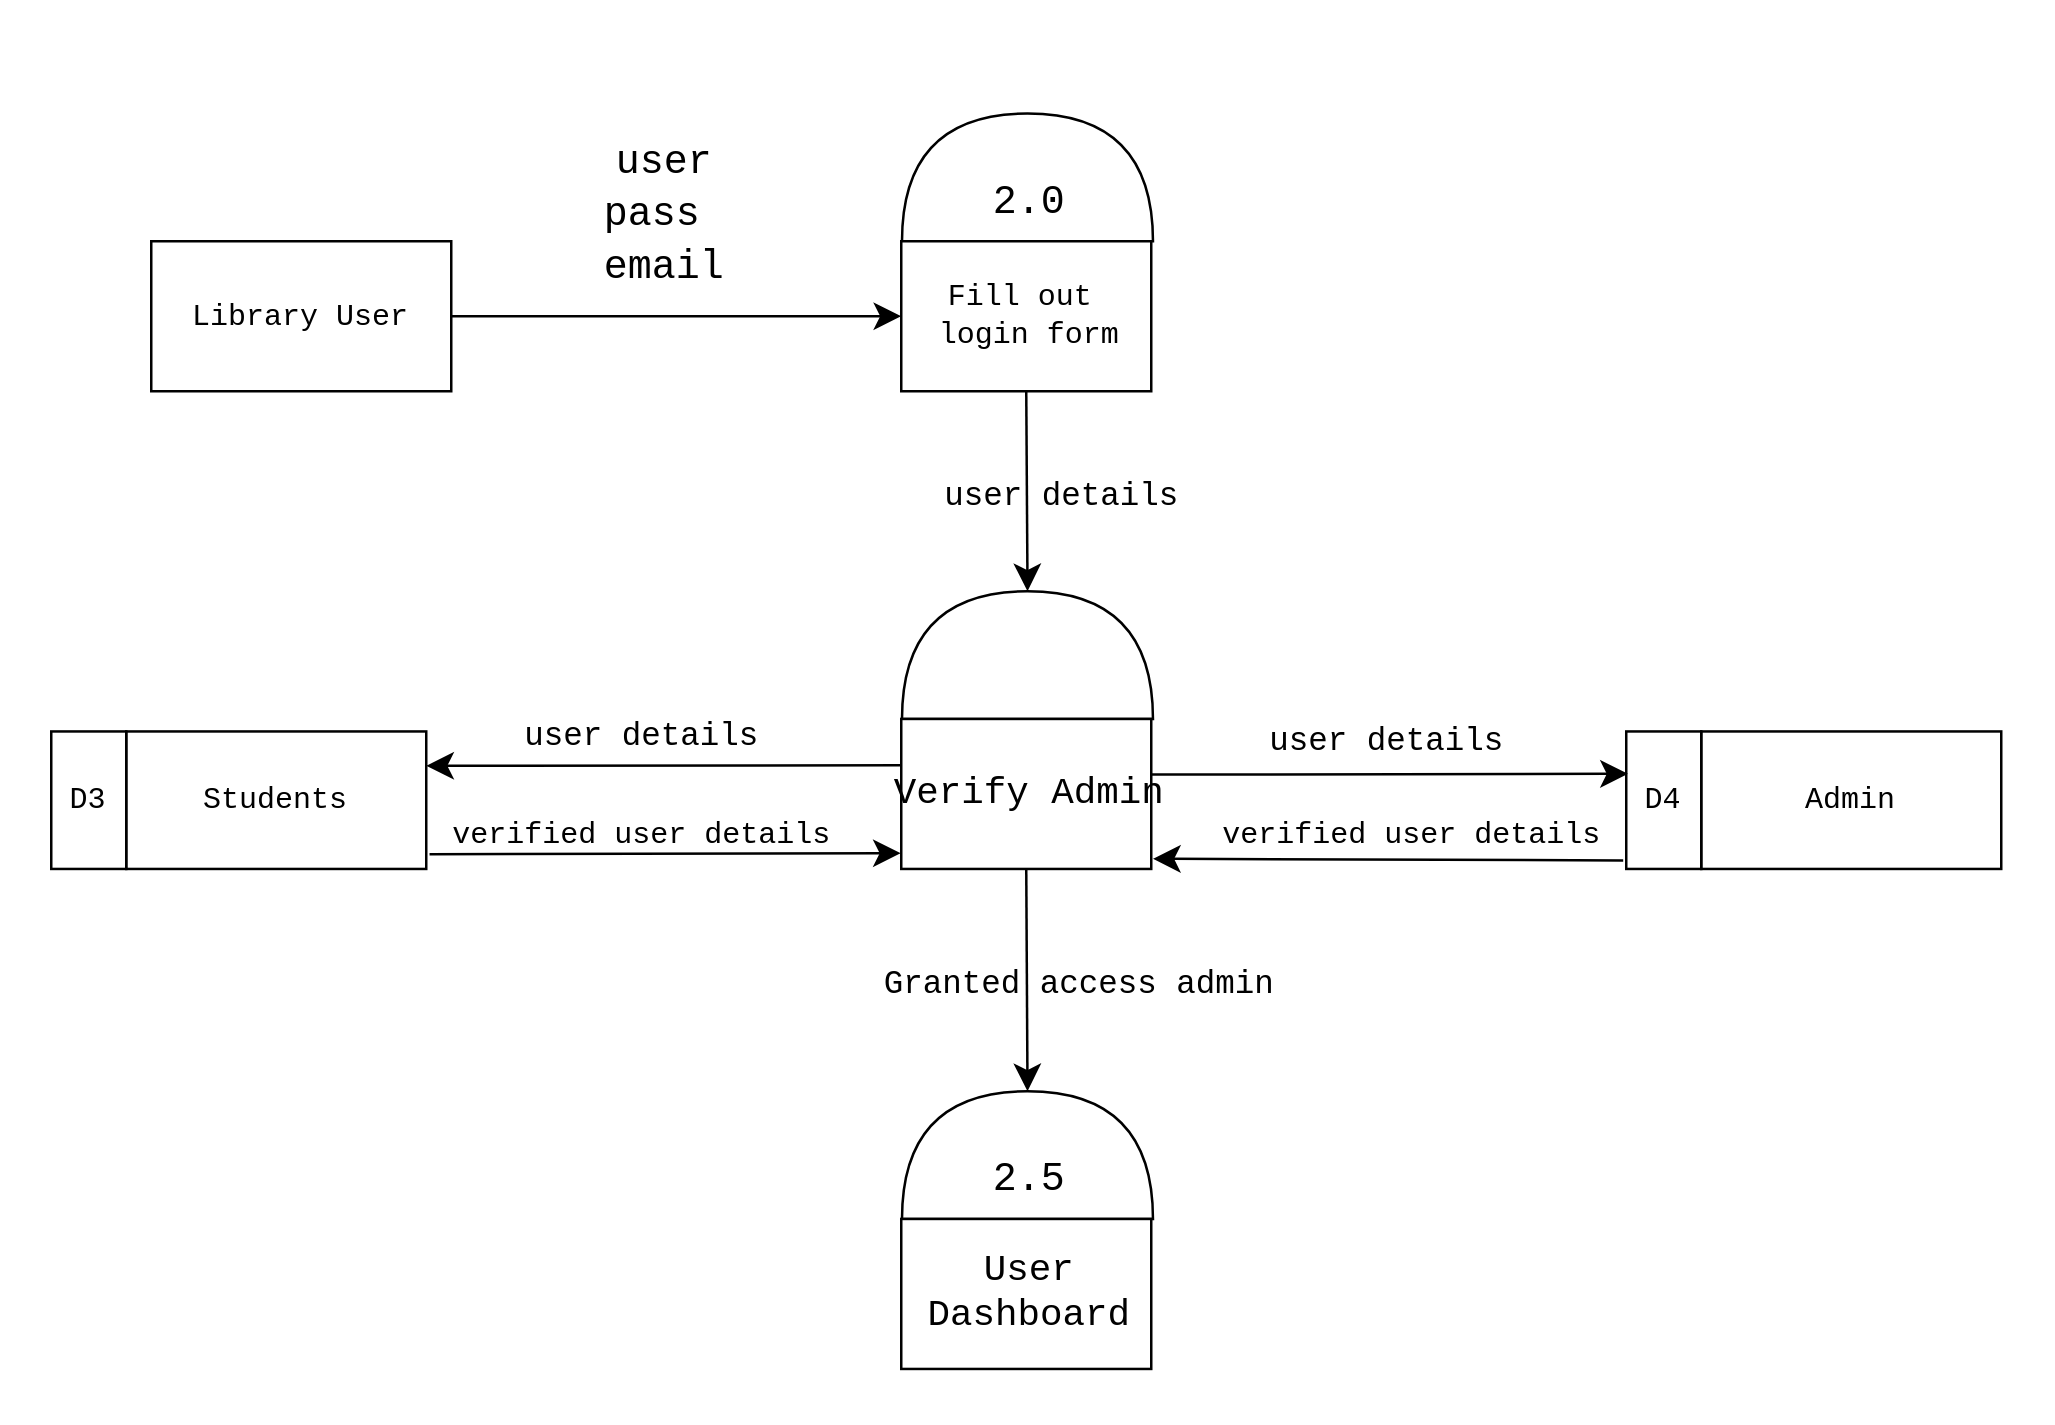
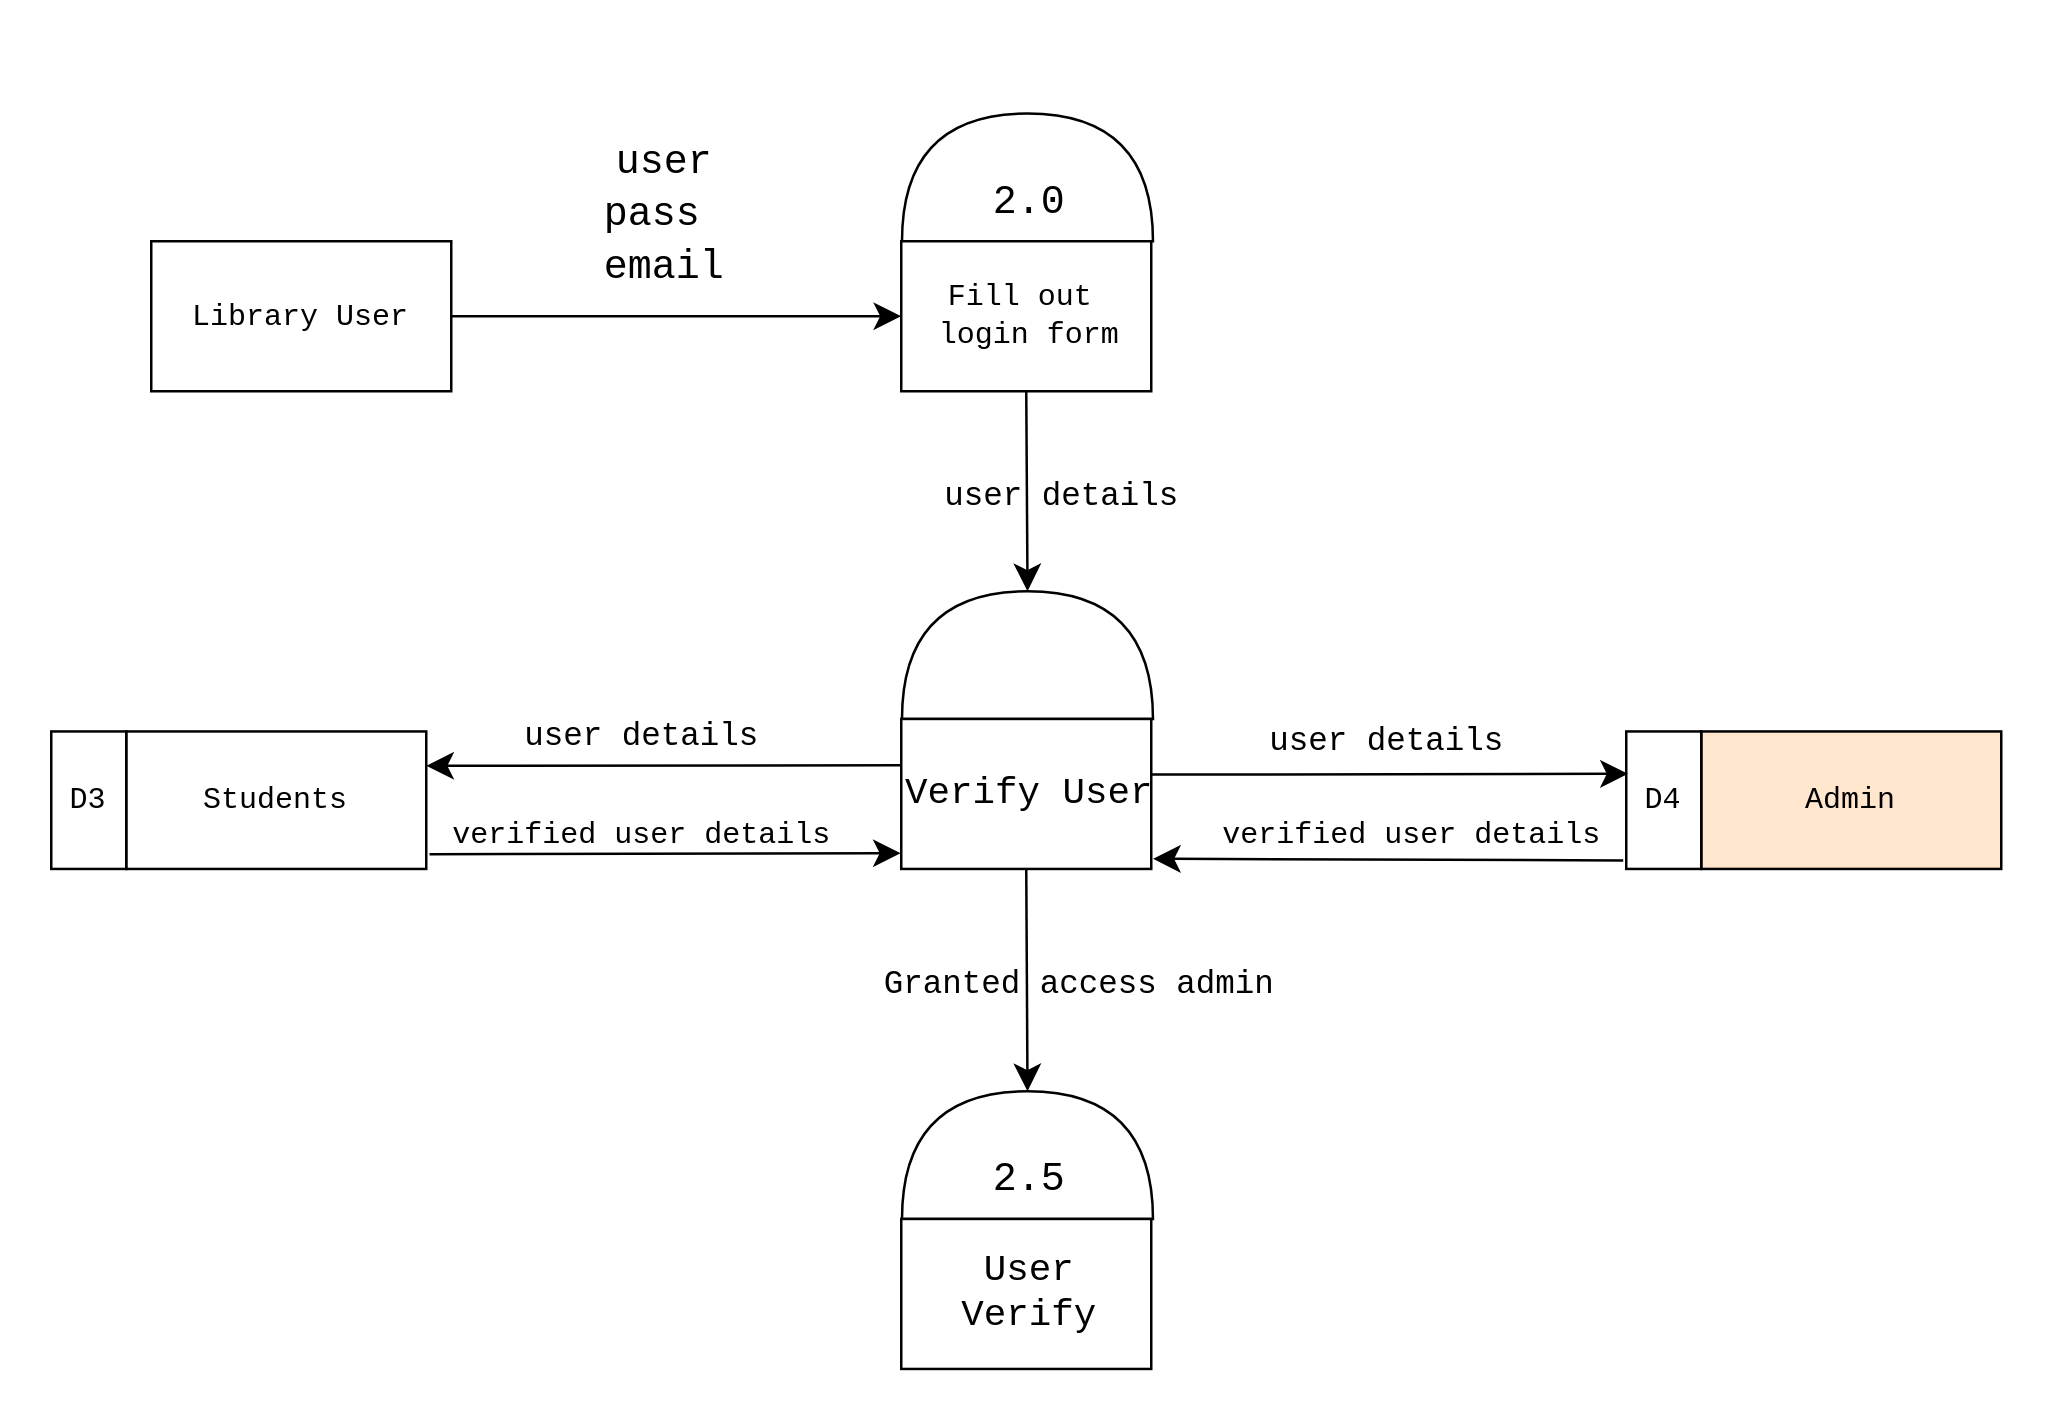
- <mxCell id="19" value="&lt;div style=&quot;font-size: 15px;&quot;&gt;Verify Admin&lt;/div&gt;" style="text;html=1;align=center;verticalAlign=middle;resizable=0;points=[];autosize=1;strokeColor=none;fillColor=none;fontSize=16;fontFamily=Courier New;" vertex="1" parent="16"><mxGeometry x="-9.49" y="45" width="120" height="30" as="geometry" /></mxCell>
+ <mxCell id="19" value="&lt;div style=&quot;font-size: 15px;&quot;&gt;Verify User&lt;/div&gt;" style="text;html=1;align=center;verticalAlign=middle;resizable=0;points=[];autosize=1;strokeColor=none;fillColor=none;fontSize=16;fontFamily=Courier New;" vertex="1" parent="16"><mxGeometry x="-9.49" y="45" width="120" height="30" as="geometry" /></mxCell>
- <mxCell id="3" value="Admin" style="whiteSpace=wrap;html=1;fontFamily=Courier New;" vertex="1" parent="2"><mxGeometry x="30" width="120" height="55" as="geometry" /></mxCell>
+ <mxCell id="3" value="Admin" style="whiteSpace=wrap;html=1;fontFamily=Courier New;fillColor=#ffe6cc;" vertex="1" parent="2"><mxGeometry x="30" width="120" height="55" as="geometry" /></mxCell>
- <mxCell id="26" value="&lt;div style=&quot;font-size: 15px;&quot;&gt;User&lt;br&gt;Dashboard&lt;/div&gt;" style="text;html=1;align=center;verticalAlign=middle;resizable=0;points=[];autosize=1;strokeColor=none;fillColor=none;fontSize=16;fontFamily=Courier New;" vertex="1" parent="22"><mxGeometry x="0.51" y="35" width="100" height="50" as="geometry" /></mxCell>
+ <mxCell id="26" value="&lt;div style=&quot;font-size: 15px;&quot;&gt;User&lt;br&gt;Verify&lt;/div&gt;" style="text;html=1;align=center;verticalAlign=middle;resizable=0;points=[];autosize=1;strokeColor=none;fillColor=none;fontSize=16;fontFamily=Courier New;" vertex="1" parent="22"><mxGeometry x="0.51" y="35" width="100" height="50" as="geometry" /></mxCell>
